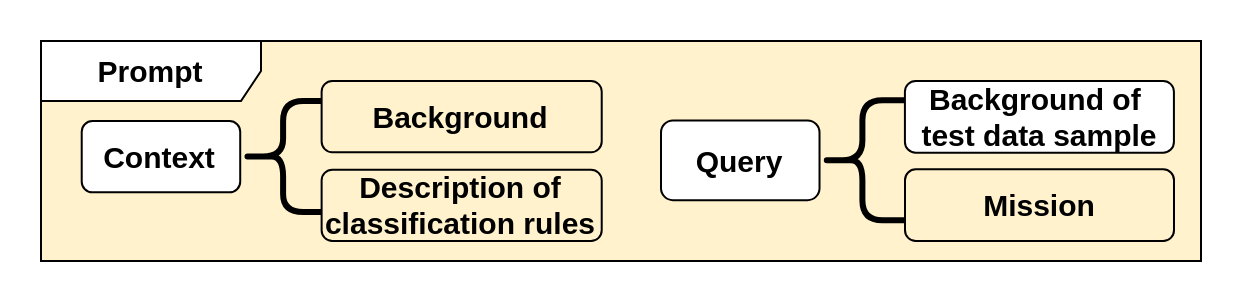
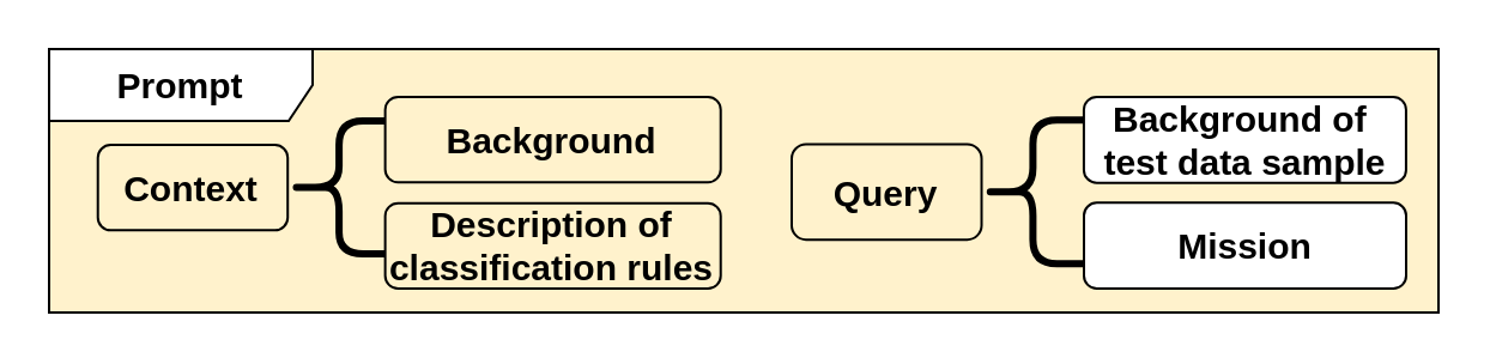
- <mxCell id="5" value="Context" style="rounded=1;whiteSpace=wrap;html=1;fontSize=15;fontStyle=1" parent="4" vertex="1"><mxGeometry y="20.04" width="79.25" height="35.643" as="geometry" /></mxCell>
+ <mxCell id="5" value="Context" style="rounded=1;whiteSpace=wrap;html=1;fontSize=15;fontStyle=1;fillColor=#fff2cc;" parent="4" vertex="1"><mxGeometry y="20.04" width="79.25" height="35.643" as="geometry" /></mxCell>
- <mxCell id="10" value="Query" style="rounded=1;whiteSpace=wrap;html=1;fontSize=15;fontStyle=1" parent="9" vertex="1"><mxGeometry y="20.15" width="79.261" height="39.85" as="geometry" /></mxCell>
+ <mxCell id="10" value="Query" style="rounded=1;whiteSpace=wrap;html=1;fontSize=15;fontStyle=1;fillColor=#fff2cc;" parent="9" vertex="1"><mxGeometry y="20.15" width="79.261" height="39.85" as="geometry" /></mxCell>
- <mxCell id="11" value="Mission" style="rounded=1;whiteSpace=wrap;html=1;fontSize=15;fontStyle=1;fillColor=#fff2cc;" parent="9" vertex="1"><mxGeometry x="122.0" y="44.596" width="134.5" height="35.834" as="geometry" /></mxCell>
+ <mxCell id="11" value="Mission" style="rounded=1;whiteSpace=wrap;html=1;fontSize=15;fontStyle=1" parent="9" vertex="1"><mxGeometry x="122.0" y="44.596" width="134.5" height="35.834" as="geometry" /></mxCell>
